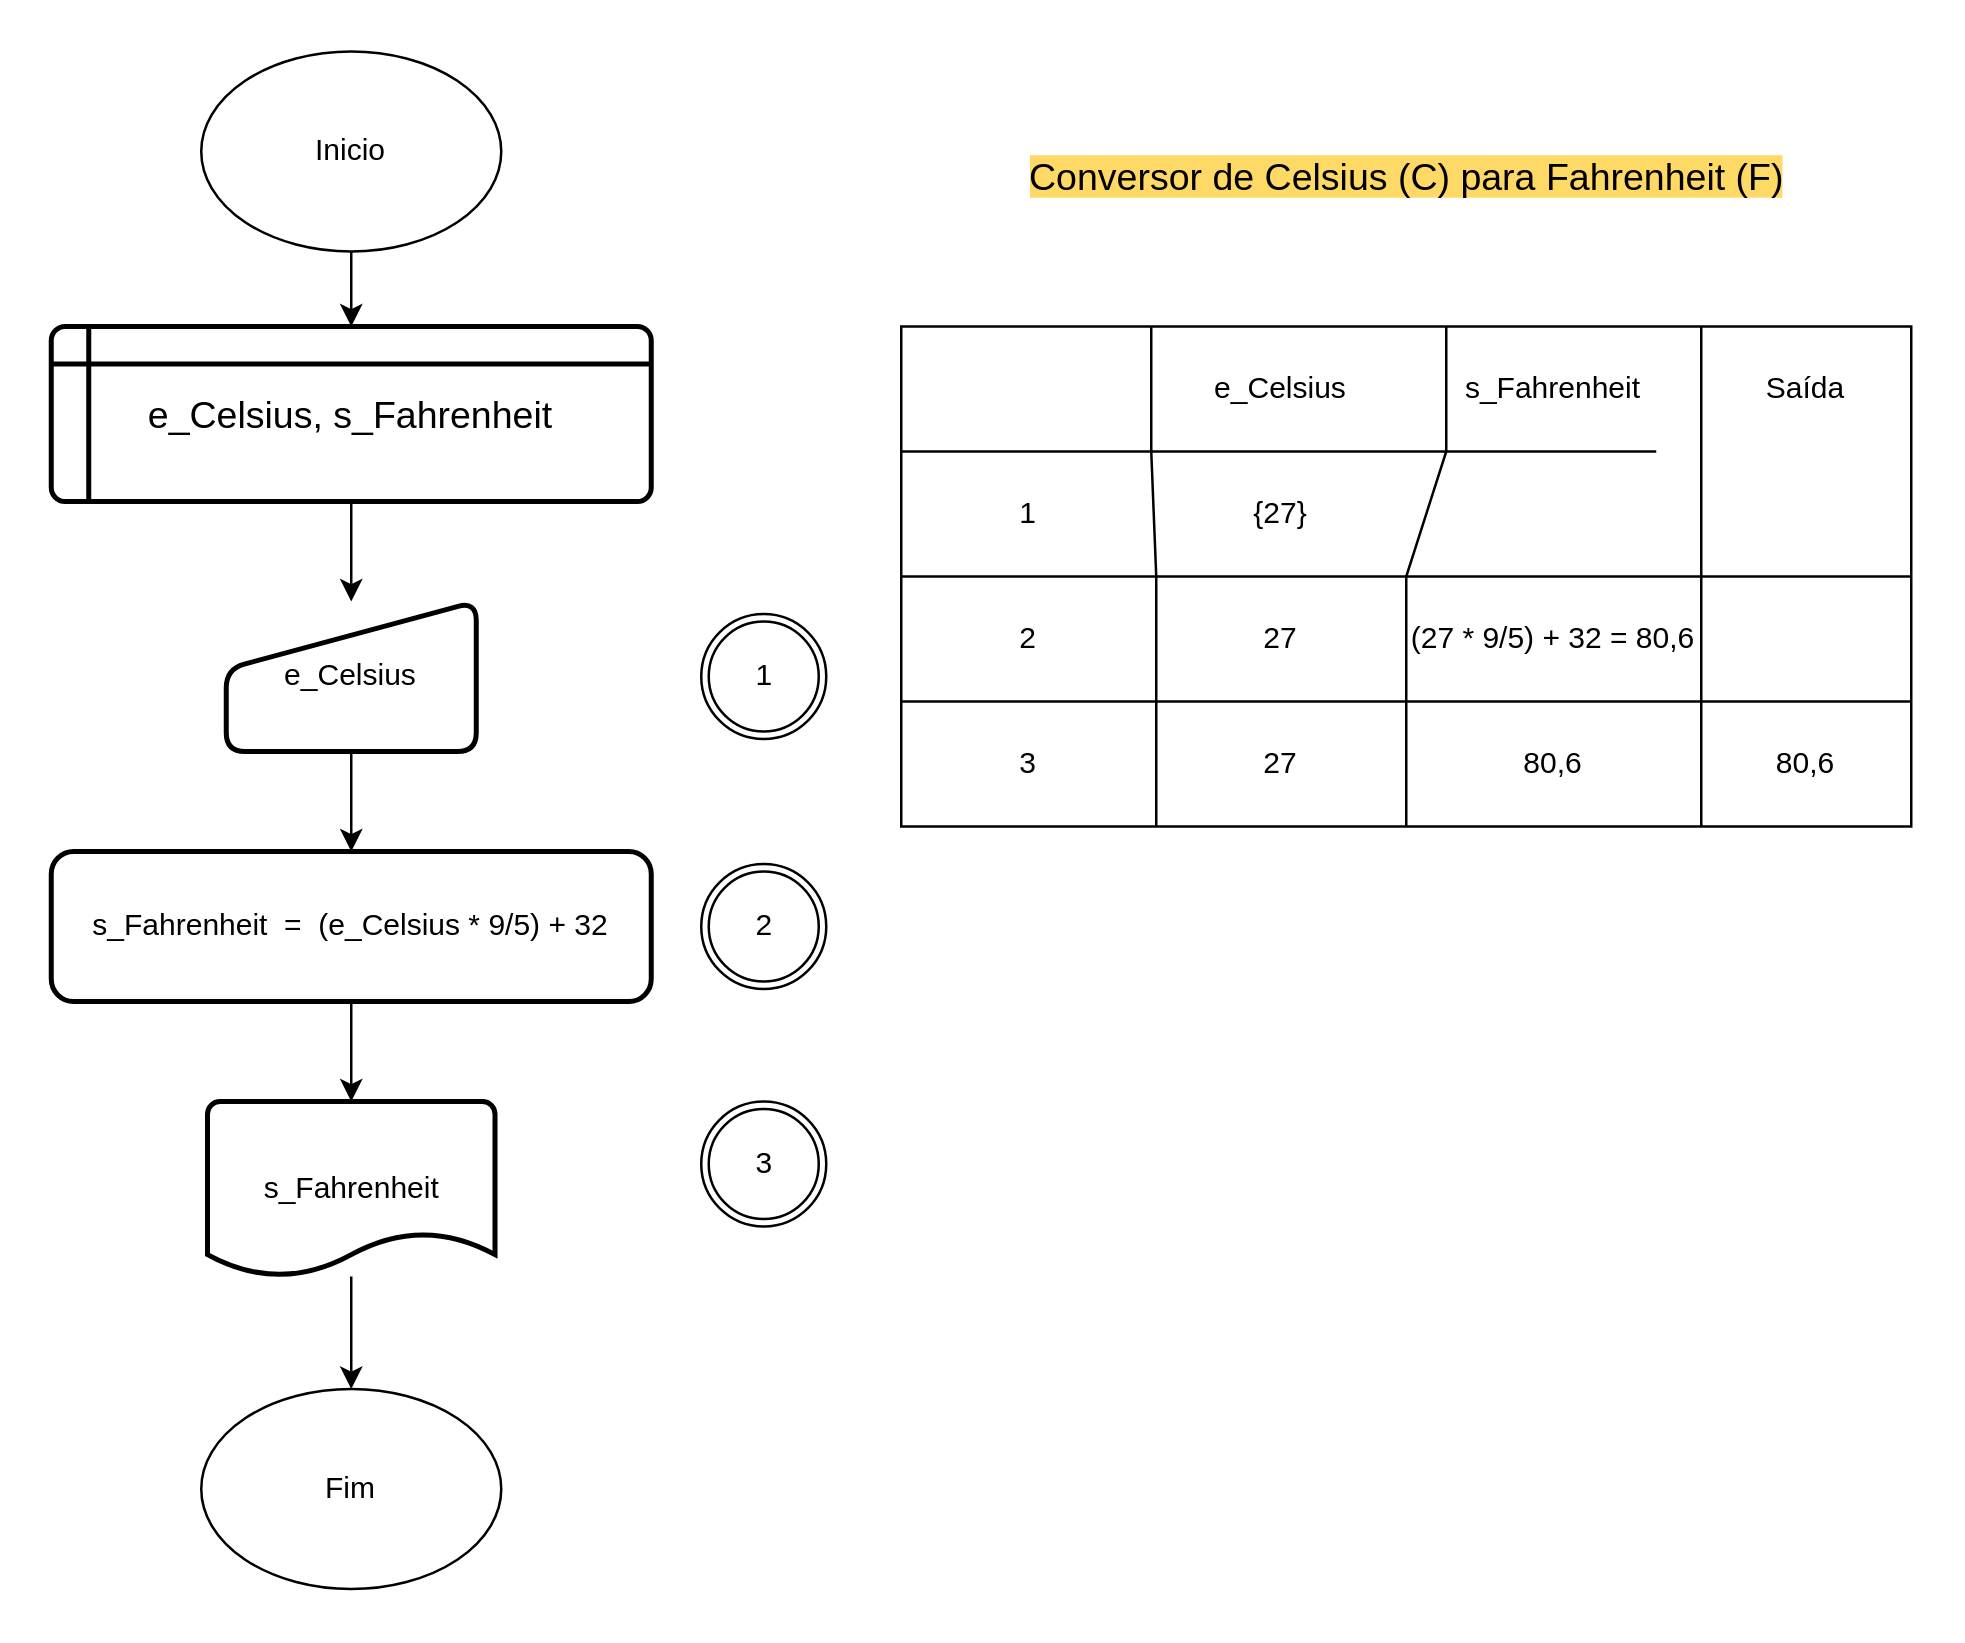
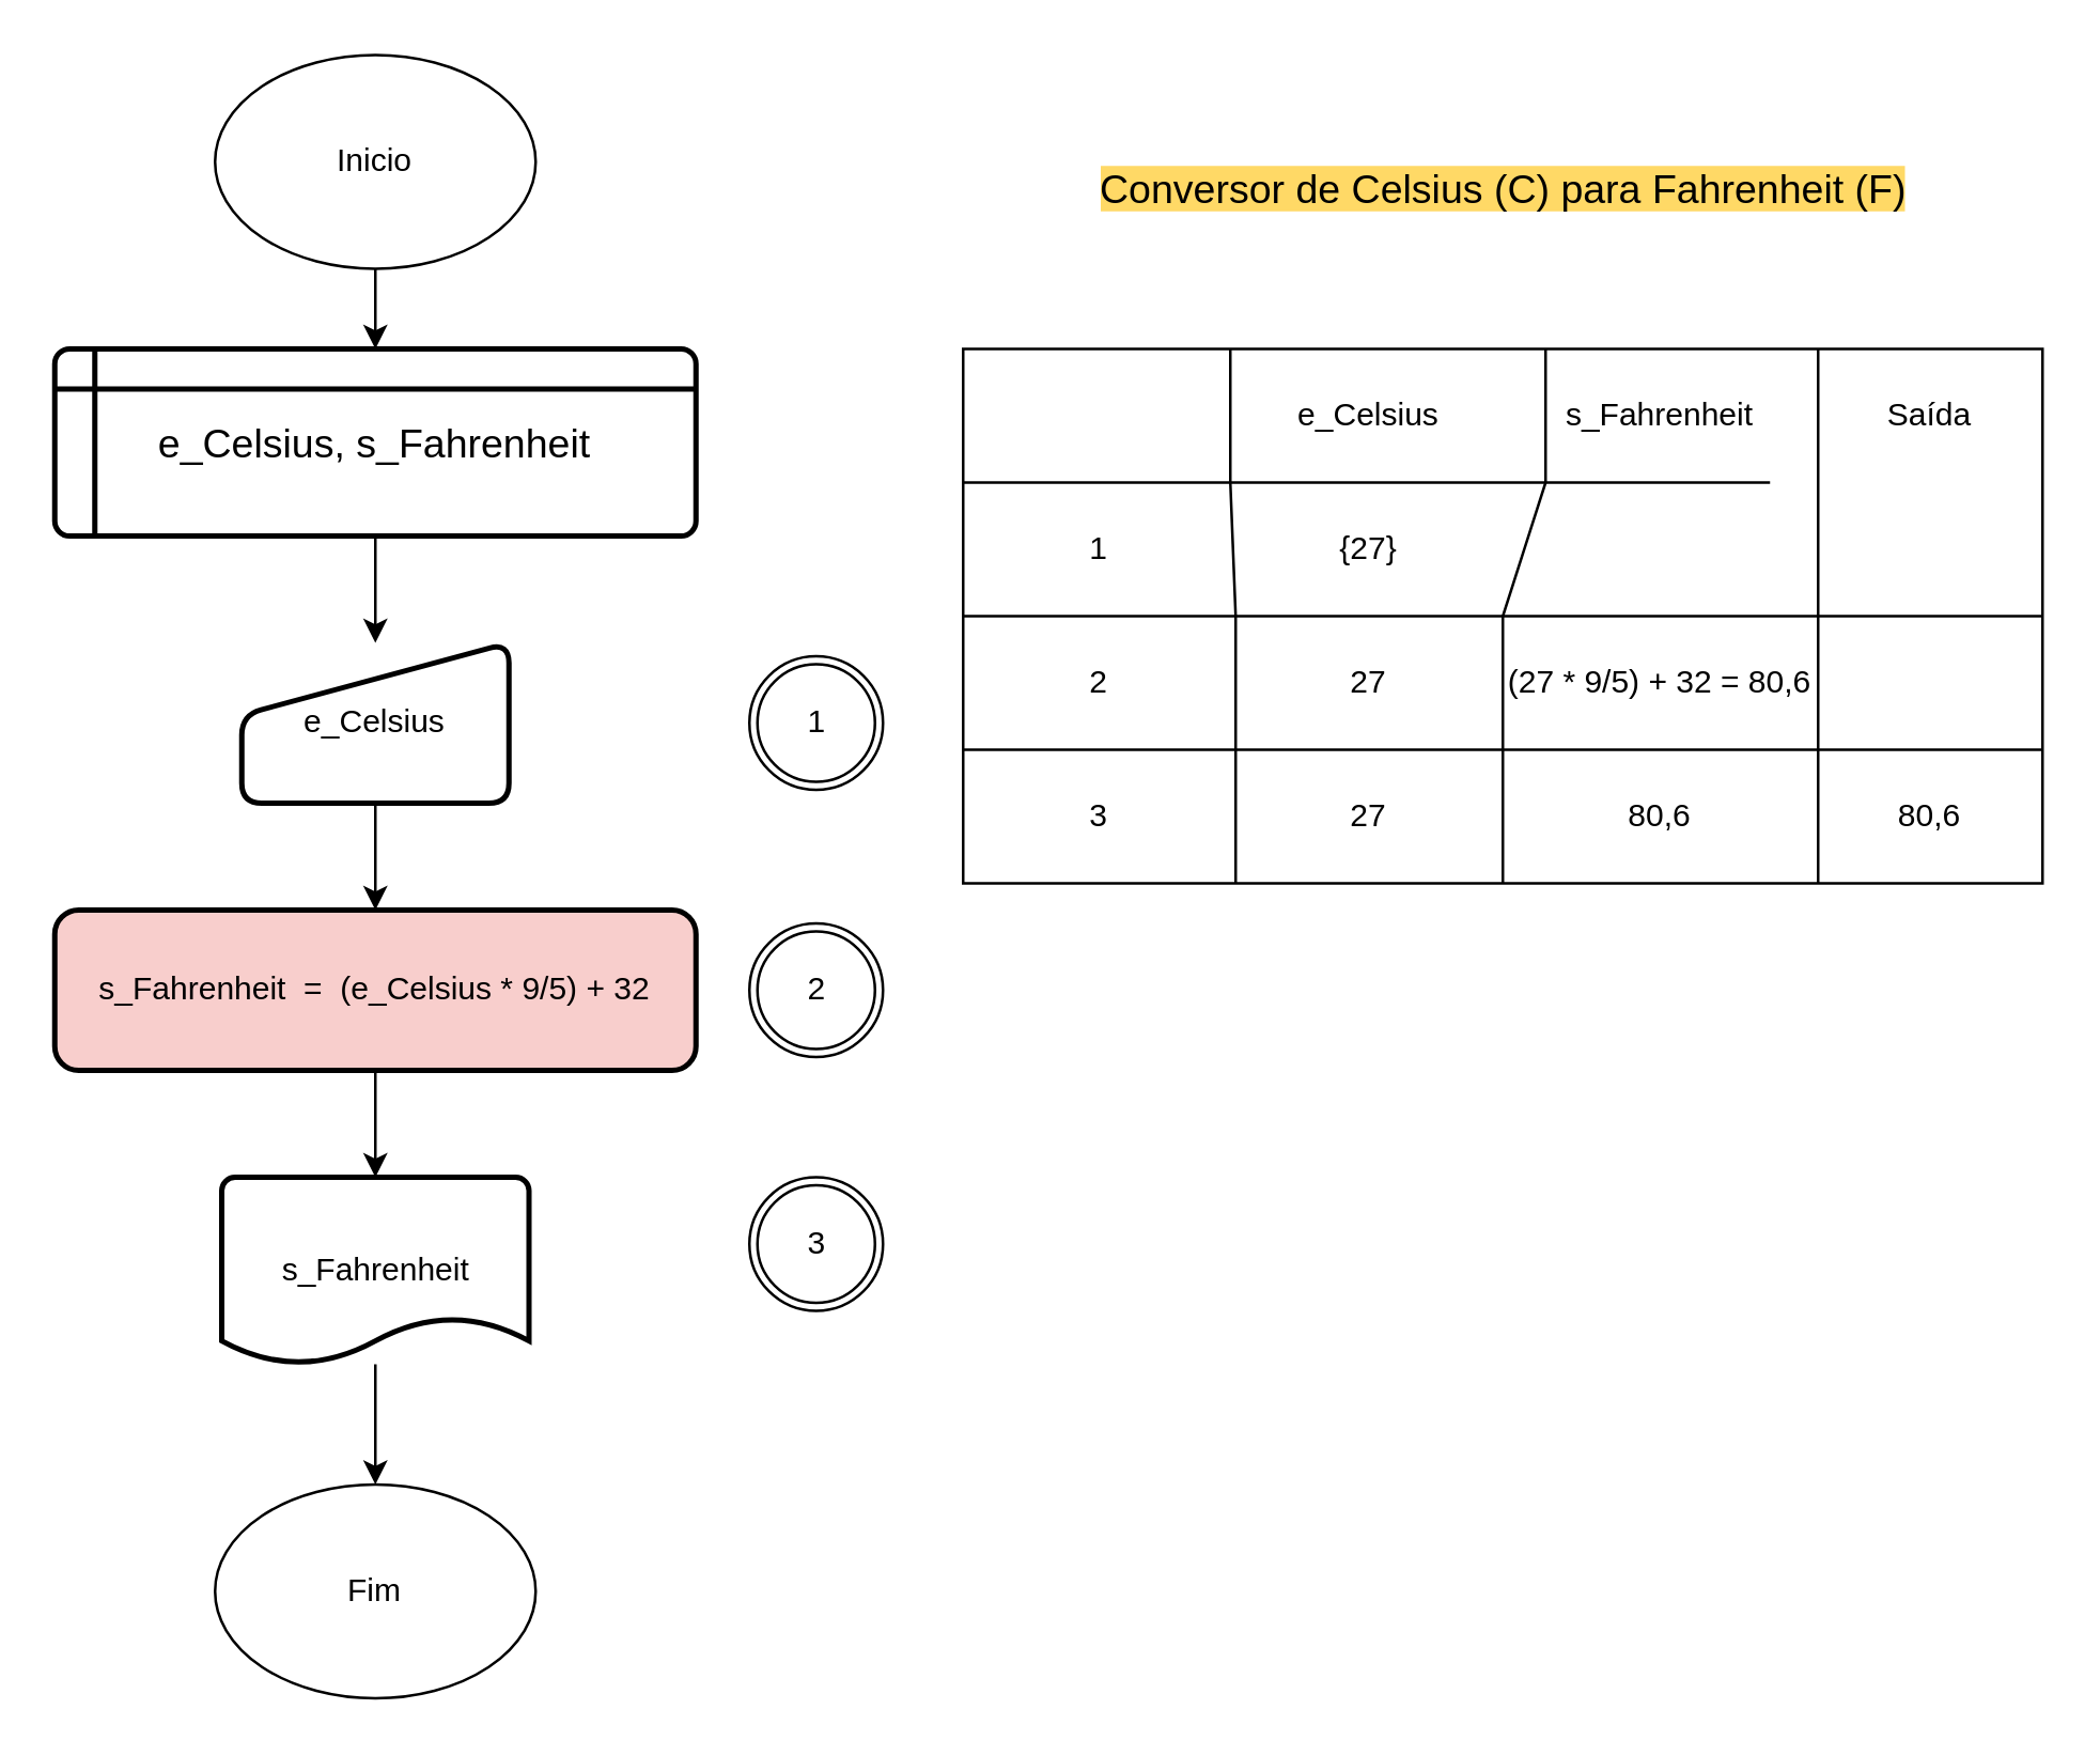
- <mxCell id="11" value="s_Fahrenheit&amp;nbsp; =&amp;nbsp; (e_Celsius * 9/5) + 32" style="rounded=1;whiteSpace=wrap;html=1;strokeWidth=2;" vertex="1" parent="1"><mxGeometry x="20" y="340" width="240" height="60" as="geometry" /></mxCell>
+ <mxCell id="11" value="s_Fahrenheit&amp;nbsp; =&amp;nbsp; (e_Celsius * 9/5) + 32" style="rounded=1;whiteSpace=wrap;html=1;strokeWidth=2;fillColor=#f8cecc;" vertex="1" parent="1"><mxGeometry x="20" y="340" width="240" height="60" as="geometry" /></mxCell>
